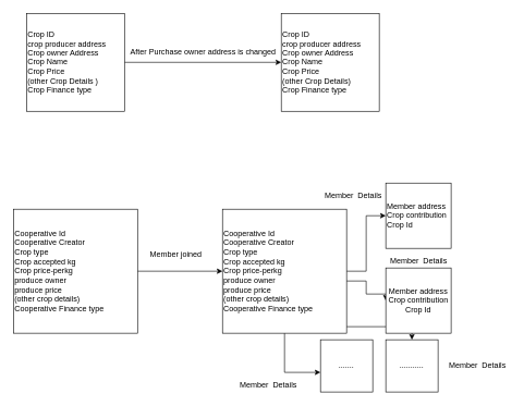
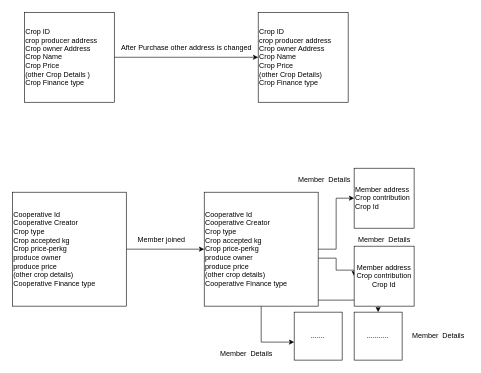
- <mxCell id="5" value="After Purchase owner address is changed" style="text;html=1;align=center;verticalAlign=middle;resizable=0;points=[];autosize=1;" vertex="1" parent="1"><mxGeometry x="190" y="70" width="240" height="20" as="geometry" /></mxCell>
+ <mxCell id="5" value="After Purchase other address is changed" style="text;html=1;align=center;verticalAlign=middle;resizable=0;points=[];autosize=1;" vertex="1" parent="1"><mxGeometry x="190" y="70" width="240" height="20" as="geometry" /></mxCell>
- <mxCell id="13" value="Member joined&amp;nbsp;" style="text;html=1;align=center;verticalAlign=middle;resizable=0;points=[];autosize=1;" vertex="1" parent="1"><mxGeometry x="220" y="380" width="100" height="20" as="geometry" /></mxCell>
+ <mxCell id="13" value="Member joined&amp;nbsp;" style="text;html=1;align=center;verticalAlign=middle;resizable=0;points=[];autosize=1;" vertex="1" parent="1"><mxGeometry x="220" y="390" width="100" height="20" as="geometry" /></mxCell>
